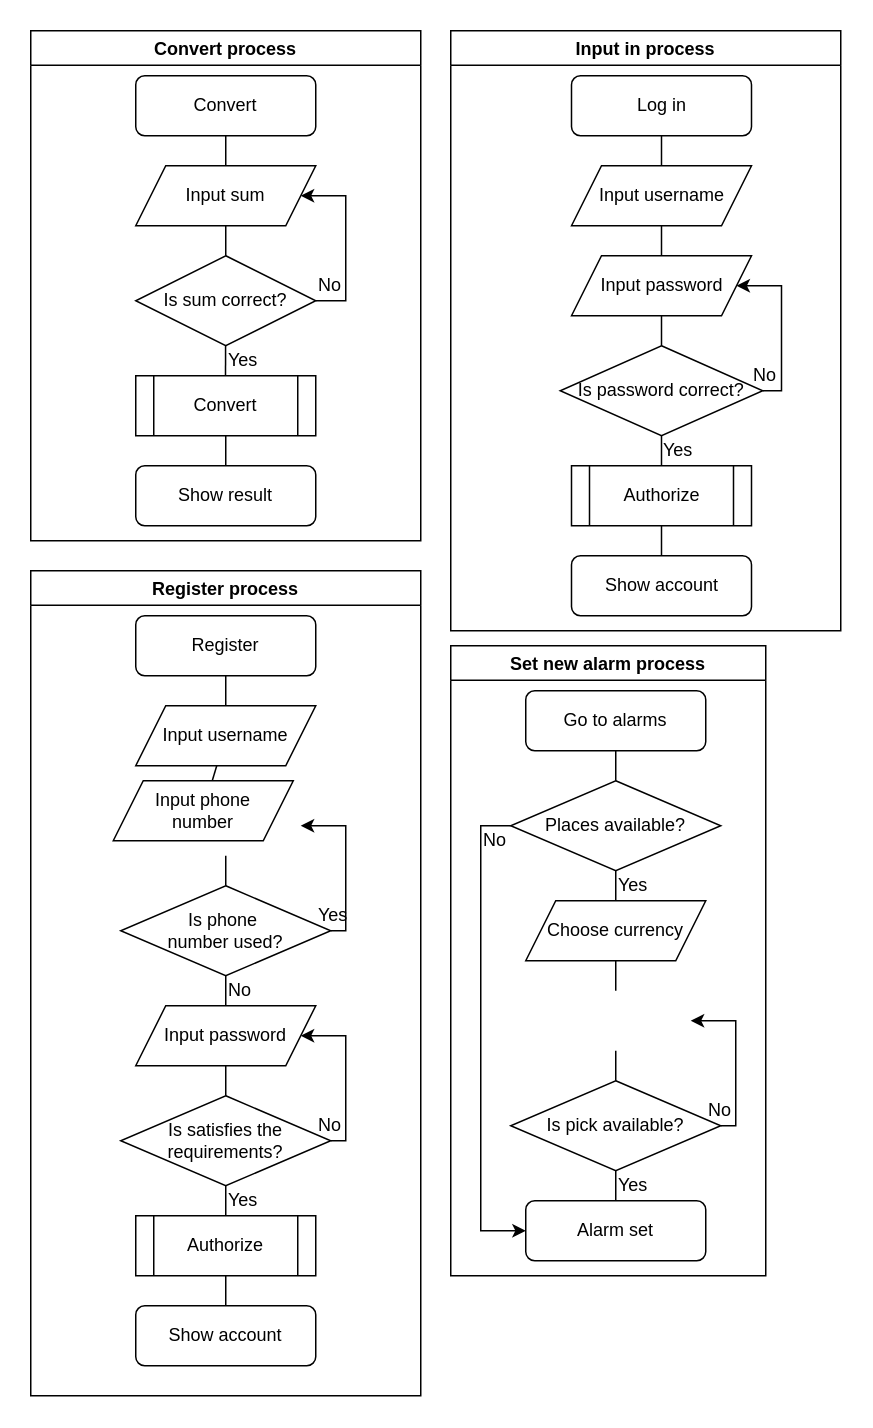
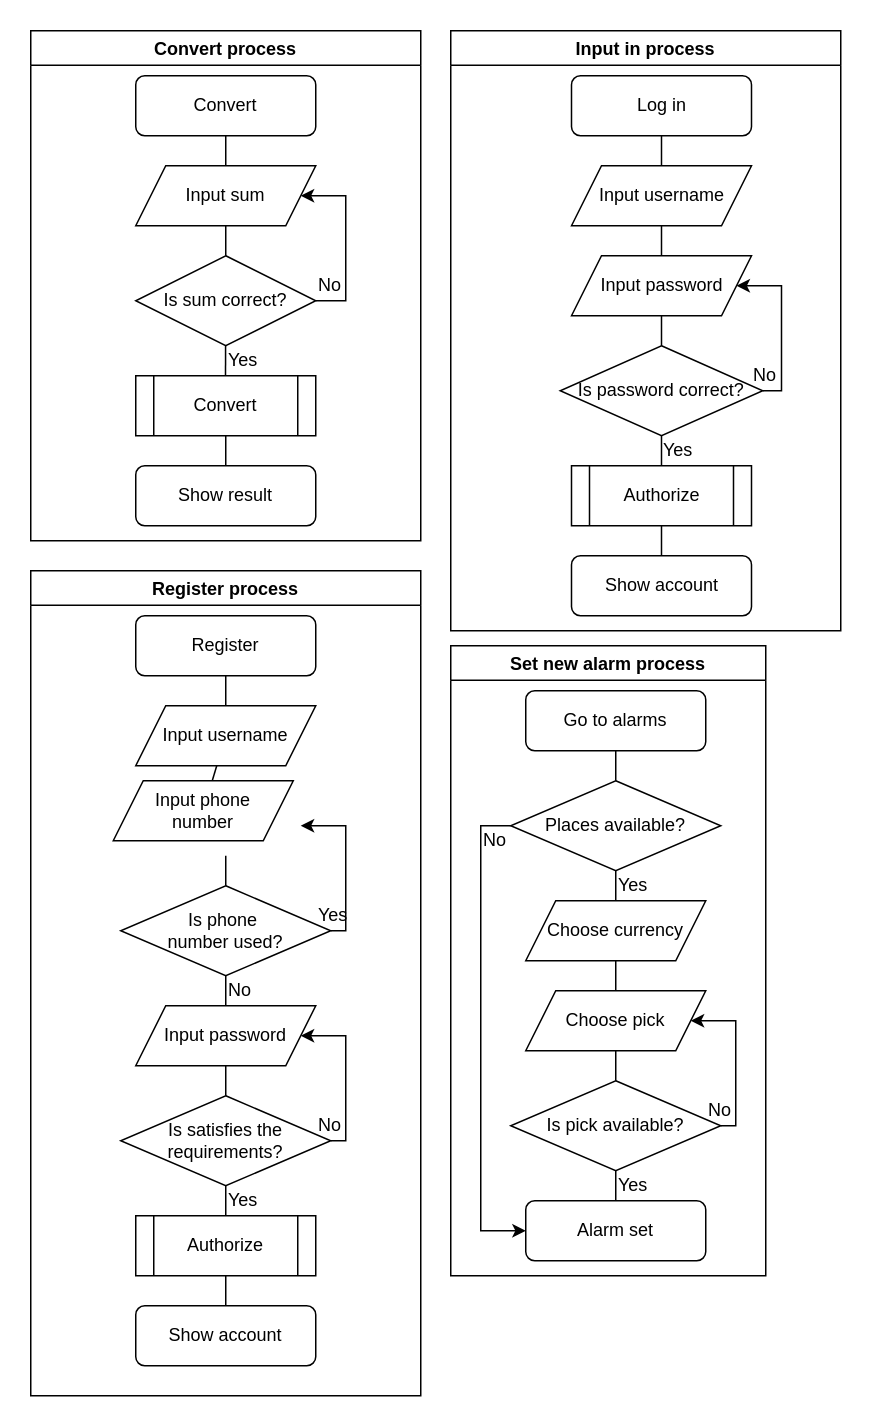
+ <mxCell id="56" value="Choose pick" style="shape=parallelogram;perimeter=parallelogramPerimeter;whiteSpace=wrap;html=1;fixedSize=1;" vertex="1" parent="52"><mxGeometry x="50" y="230" width="120" height="40" as="geometry" /></mxCell>
